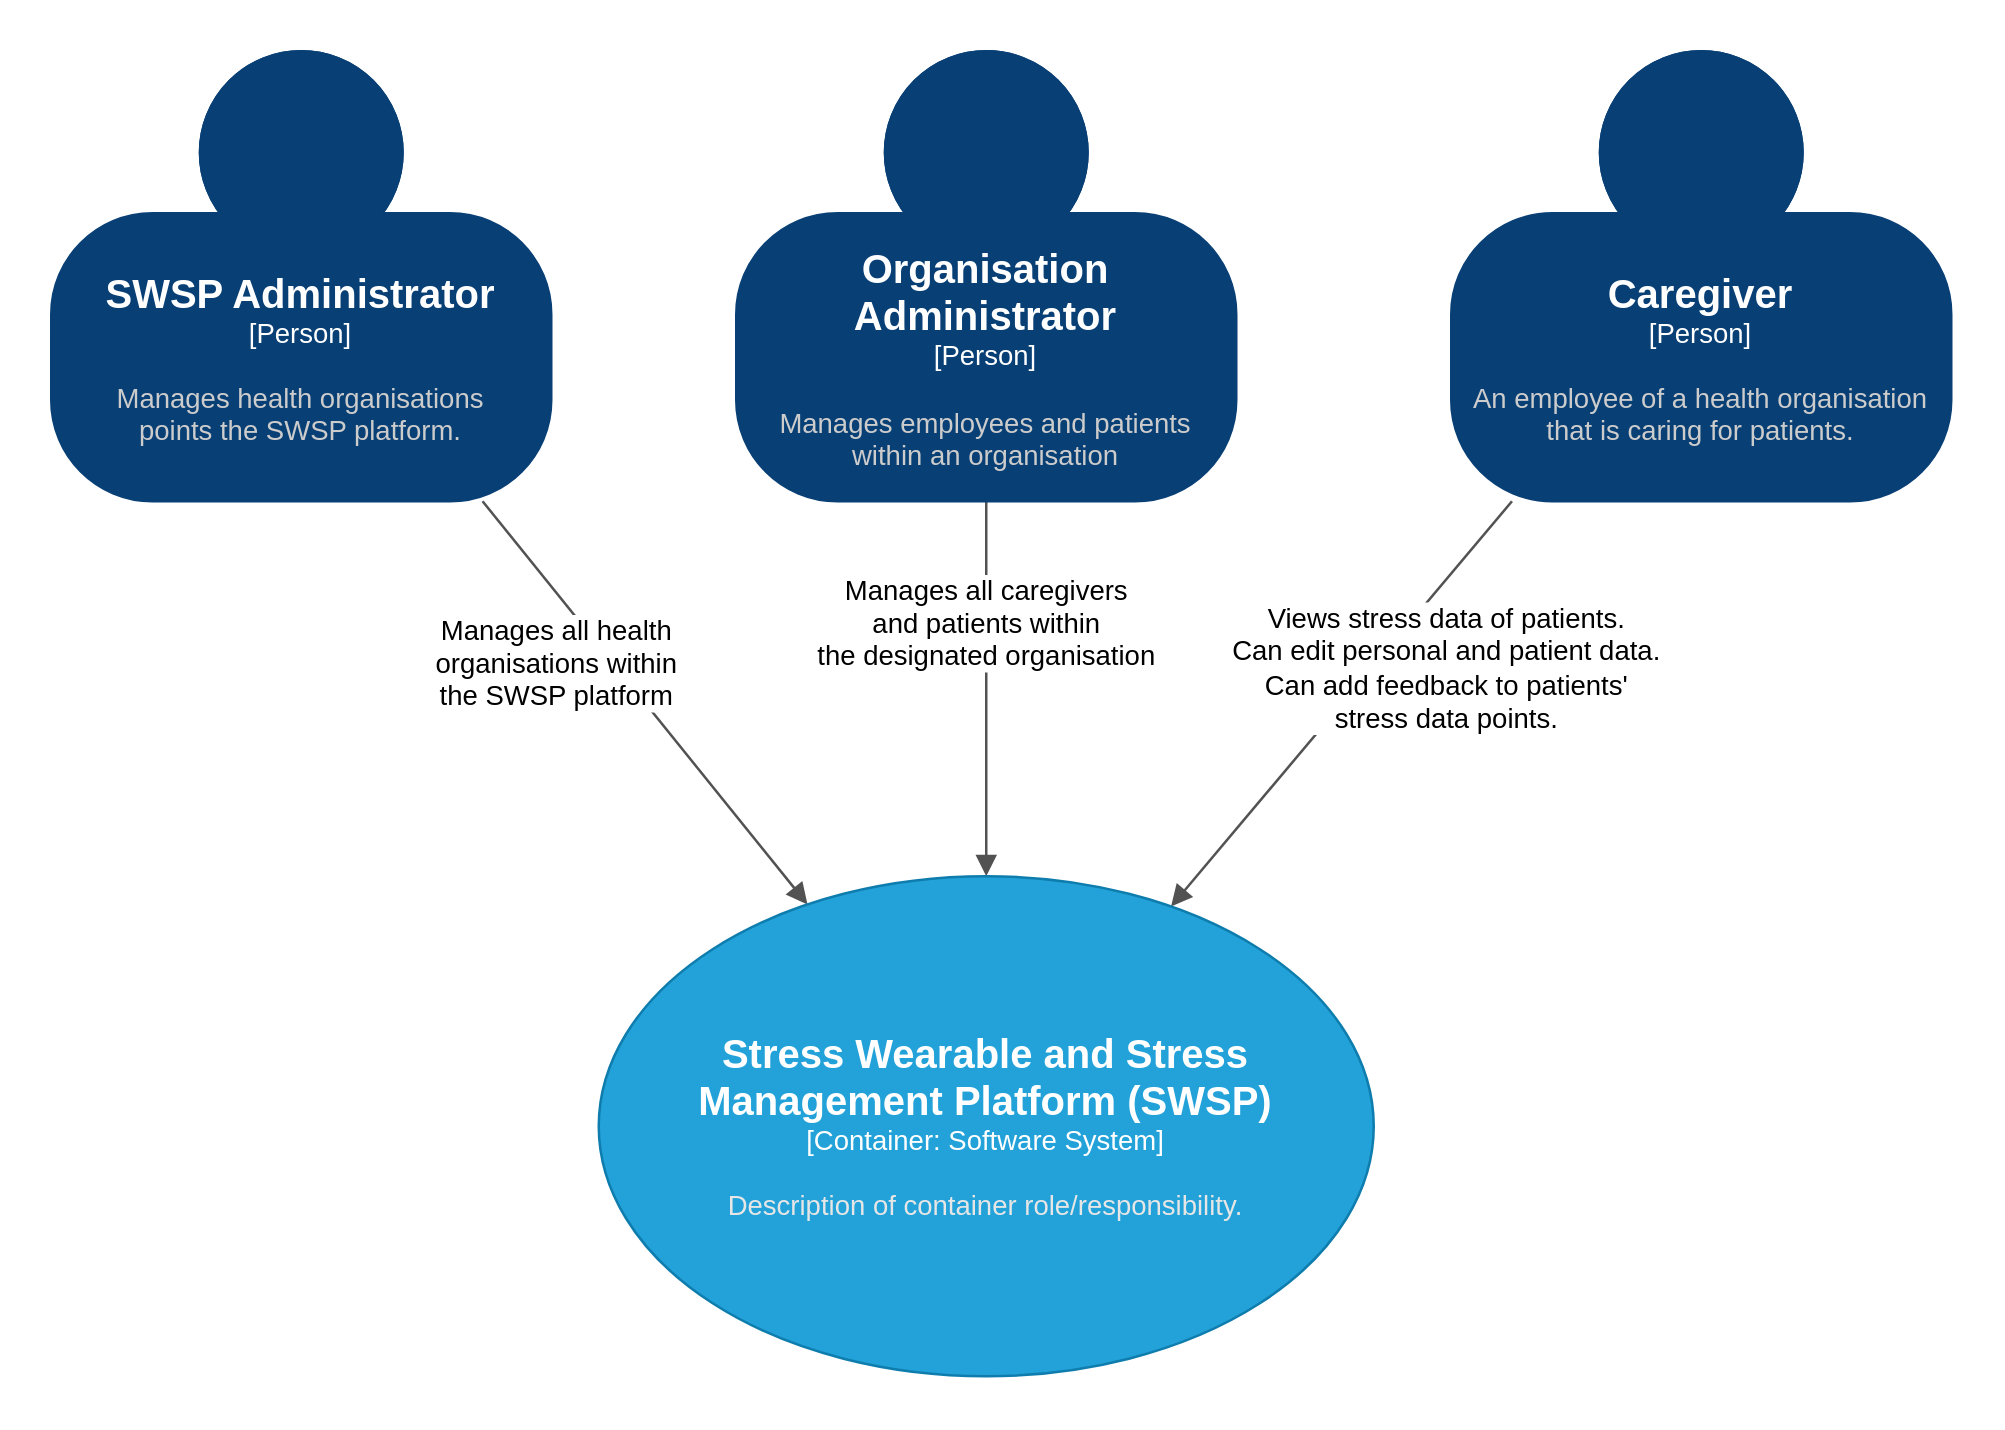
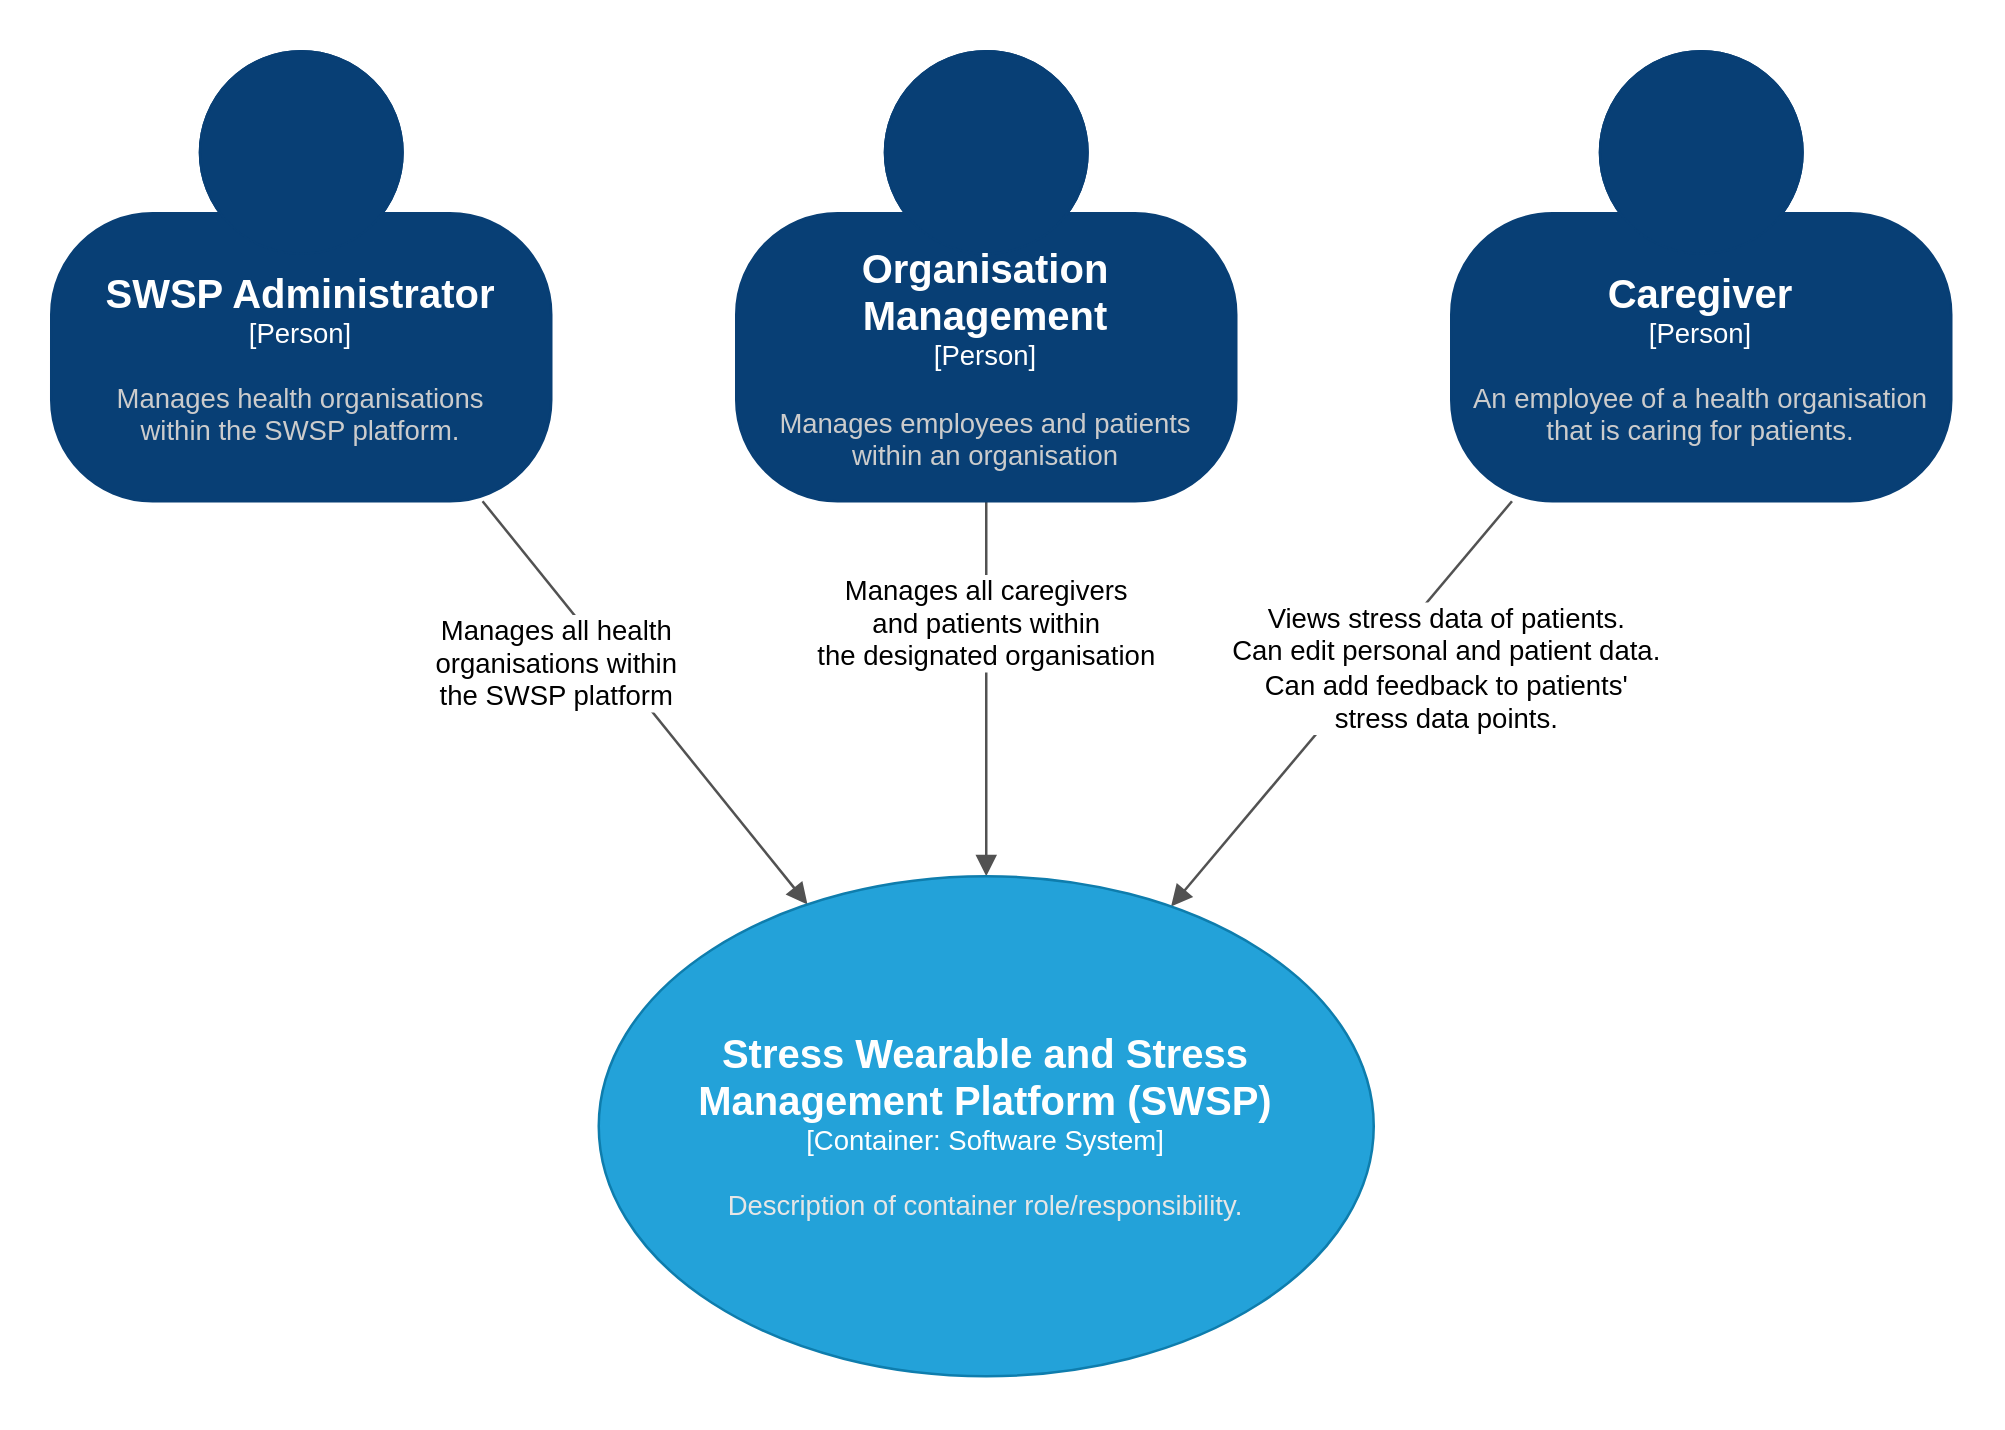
- <mxCell id="4" value="&lt;font style=&quot;font-size: 16px&quot;&gt;&lt;b&gt;SWSP Administrator&lt;/b&gt;&lt;/font&gt;&lt;div&gt;[Person]&lt;/div&gt;&lt;br&gt;&lt;div&gt;&lt;font style=&quot;font-size: 11px&quot;&gt;&lt;font color=&quot;#cccccc&quot;&gt;Manages health organisations &#10;points the SWSP platform.&lt;/font&gt;&lt;/div&gt;" style="html=1;fontSize=11;dashed=0;whiteSpace=wrap;fillColor=#083F75;strokeColor=#083F75;fontColor=#ffffff;shape=mxgraph.c4.person2;align=center;metaEdit=1;points=[[0.5,0,0],[1,0.5,0],[1,0.75,0],[0.75,1,0],[0.5,1,0],[0.25,1,0],[0,0.75,0],[0,0.5,0]];resizable=0;" vertex="1" parent="1"><mxGeometry x="20" y="20" width="200" height="180" as="geometry" /></mxCell>
+ <mxCell id="4" value="&lt;font style=&quot;font-size: 16px&quot;&gt;&lt;b&gt;SWSP Administrator&lt;/b&gt;&lt;/font&gt;&lt;div&gt;[Person]&lt;/div&gt;&lt;br&gt;&lt;div&gt;&lt;font style=&quot;font-size: 11px&quot;&gt;&lt;font color=&quot;#cccccc&quot;&gt;Manages health organisations &#10;within the SWSP platform.&lt;/font&gt;&lt;/div&gt;" style="html=1;fontSize=11;dashed=0;whiteSpace=wrap;fillColor=#083F75;strokeColor=#083F75;fontColor=#ffffff;shape=mxgraph.c4.person2;align=center;metaEdit=1;points=[[0.5,0,0],[1,0.5,0],[1,0.75,0],[0.75,1,0],[0.5,1,0],[0.25,1,0],[0,0.75,0],[0,0.5,0]];resizable=0;" vertex="1" parent="1"><mxGeometry x="20" y="20" width="200" height="180" as="geometry" /></mxCell>
- <mxCell id="7" value="&lt;font style=&quot;font-size: 16px&quot;&gt;&lt;b&gt;Organisation Administrator&lt;/b&gt;&lt;/font&gt;&lt;div&gt;[Person]&lt;/div&gt;&lt;br&gt;&lt;div&gt;&lt;font style=&quot;font-size: 11px&quot;&gt;&lt;font color=&quot;#cccccc&quot;&gt;Manages employees and patients&#10;within an organisation&lt;/font&gt;&lt;/div&gt;" style="html=1;fontSize=11;dashed=0;whiteSpace=wrap;fillColor=#083F75;strokeColor=#083F75;fontColor=#ffffff;shape=mxgraph.c4.person2;align=center;metaEdit=1;points=[[0.5,0,0],[1,0.5,0],[1,0.75,0],[0.75,1,0],[0.5,1,0],[0.25,1,0],[0,0.75,0],[0,0.5,0]];resizable=0;" vertex="1" parent="1"><mxGeometry x="294" y="20" width="200" height="180" as="geometry" /></mxCell>
+ <mxCell id="7" value="&lt;font style=&quot;font-size: 16px&quot;&gt;&lt;b&gt;Organisation Management&lt;/b&gt;&lt;/font&gt;&lt;div&gt;[Person]&lt;/div&gt;&lt;br&gt;&lt;div&gt;&lt;font style=&quot;font-size: 11px&quot;&gt;&lt;font color=&quot;#cccccc&quot;&gt;Manages employees and patients&#10;within an organisation&lt;/font&gt;&lt;/div&gt;" style="html=1;fontSize=11;dashed=0;whiteSpace=wrap;fillColor=#083F75;strokeColor=#083F75;fontColor=#ffffff;shape=mxgraph.c4.person2;align=center;metaEdit=1;points=[[0.5,0,0],[1,0.5,0],[1,0.75,0],[0.75,1,0],[0.5,1,0],[0.25,1,0],[0,0.75,0],[0,0.5,0]];resizable=0;" vertex="1" parent="1"><mxGeometry x="294" y="20" width="200" height="180" as="geometry" /></mxCell>
